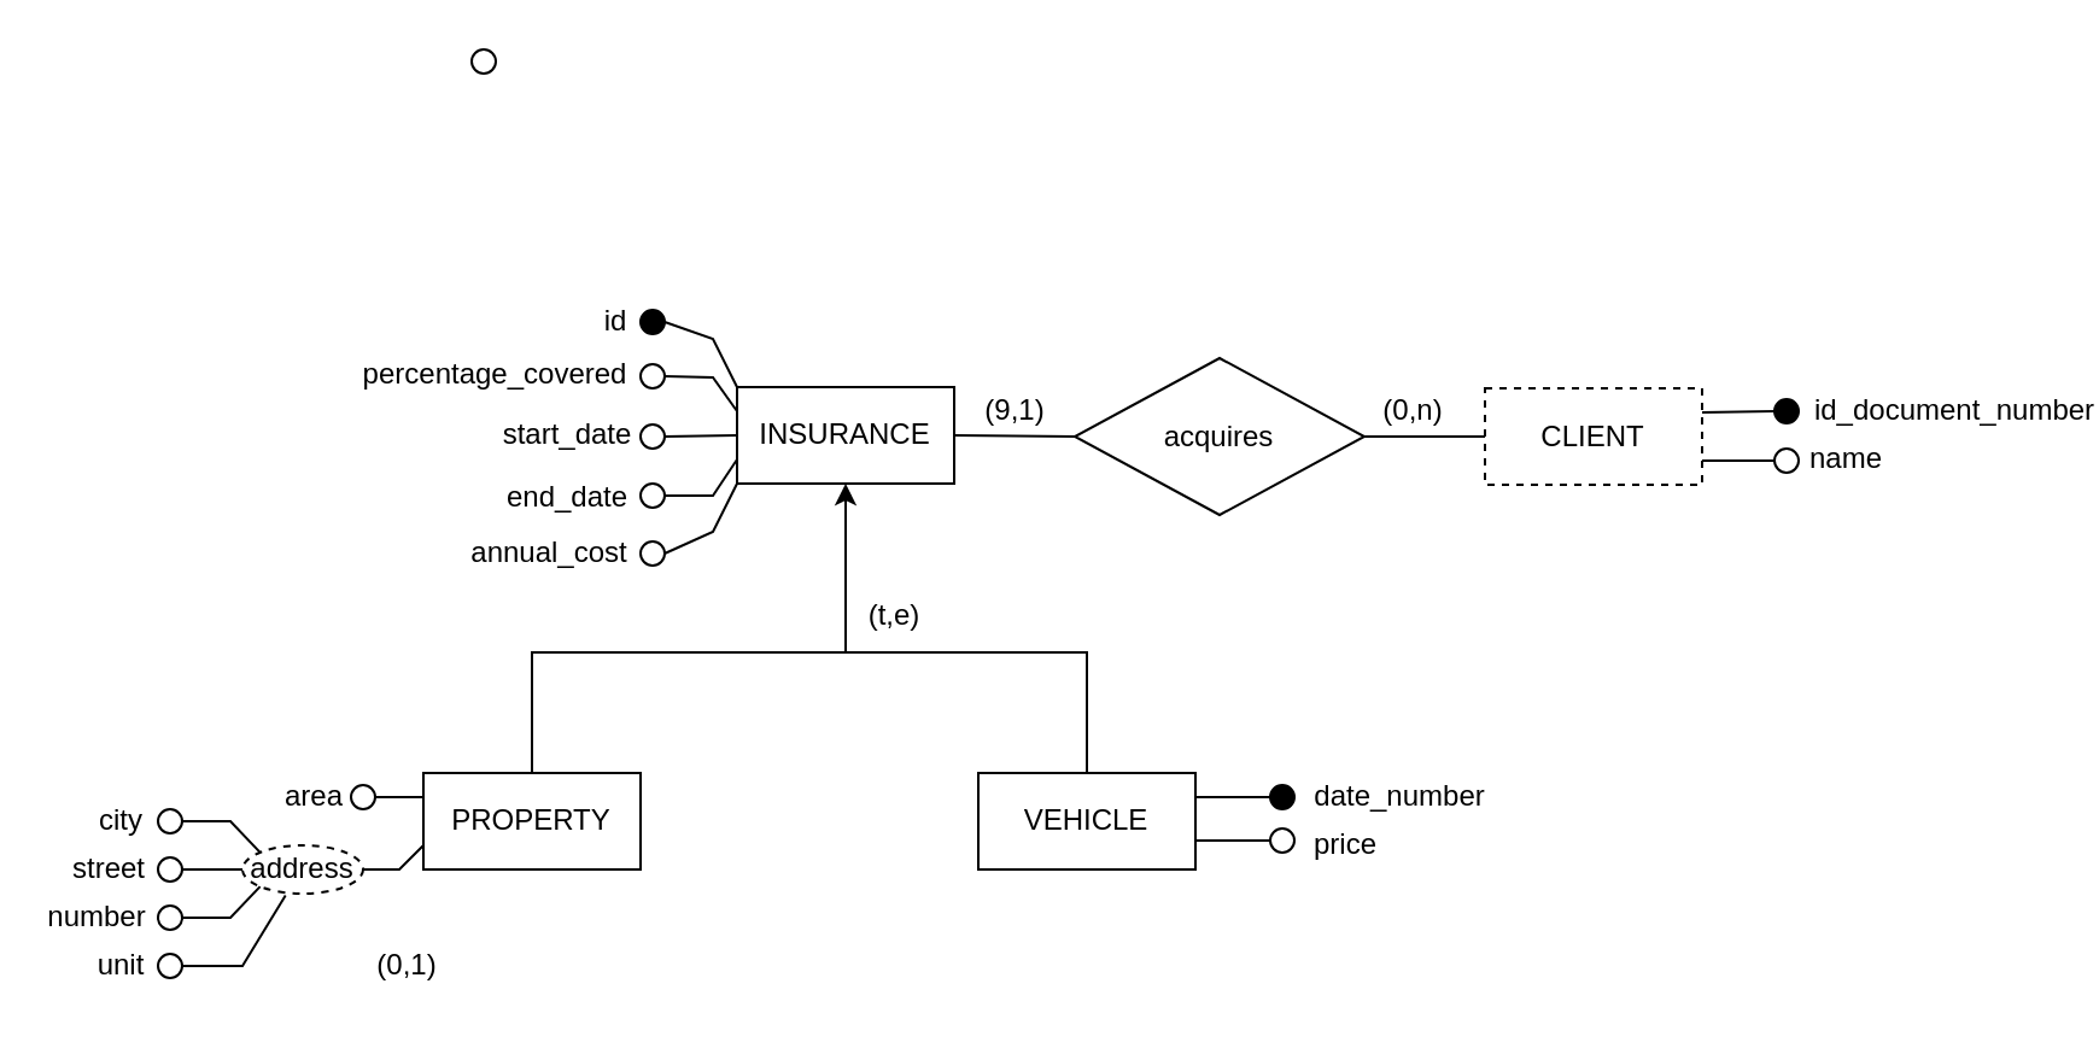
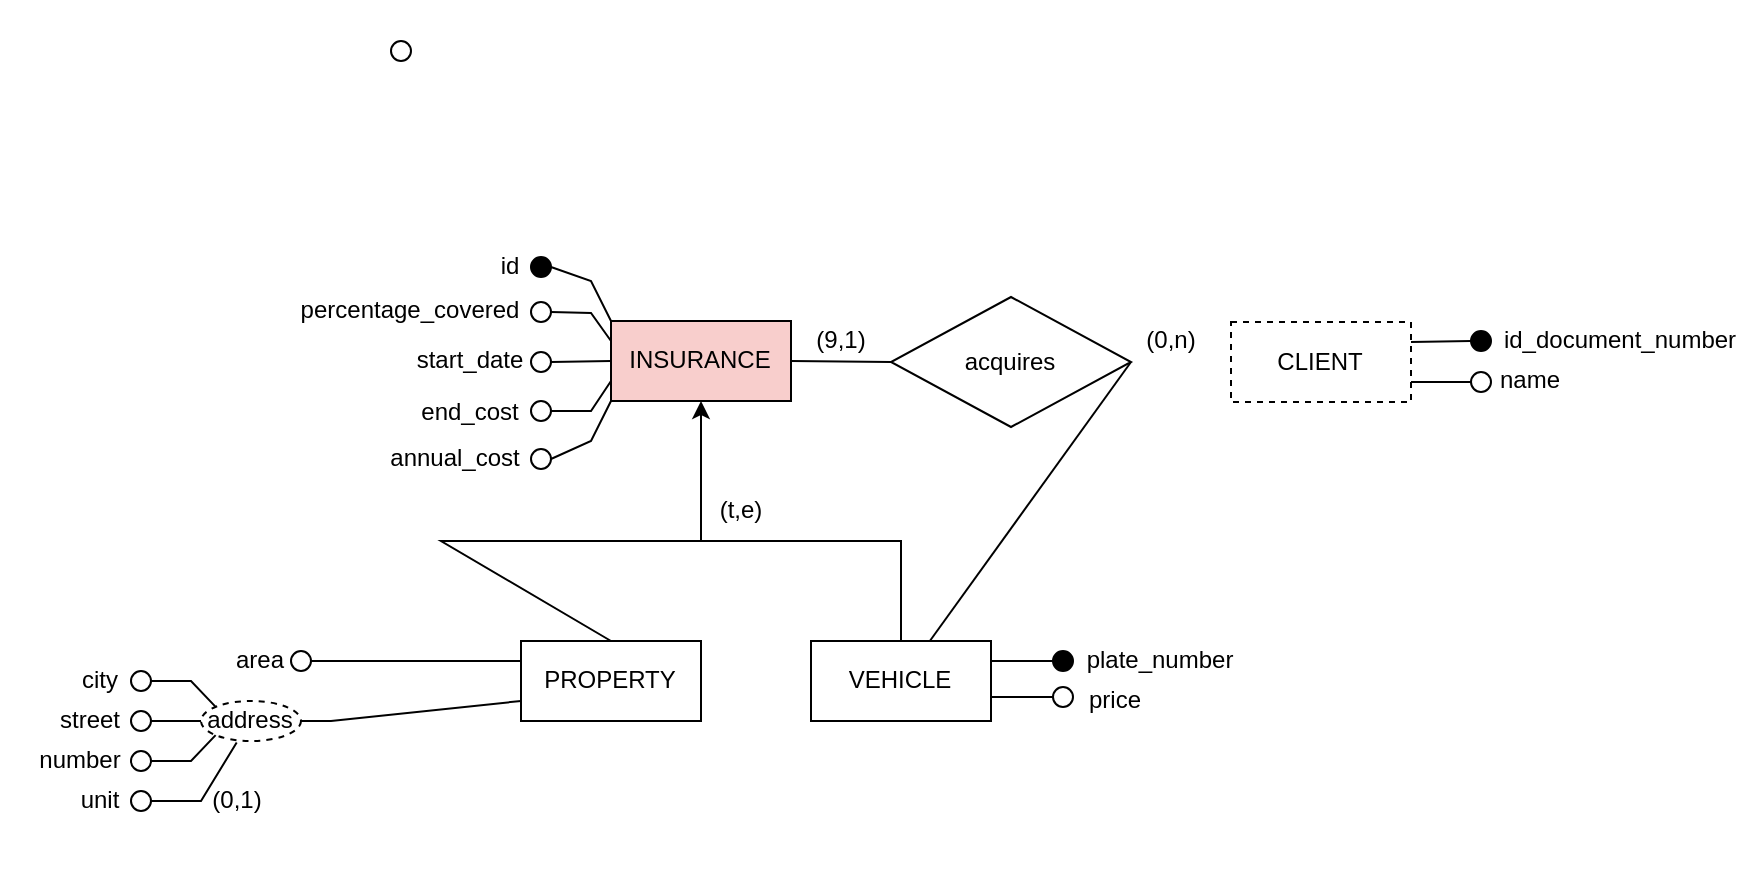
- <mxCell id="2" value="INSURANCE" style="rounded=0;whiteSpace=wrap;html=1;" vertex="1" parent="1"><mxGeometry x="305" y="160" width="90" height="40" as="geometry" /></mxCell>
+ <mxCell id="2" value="INSURANCE" style="rounded=0;whiteSpace=wrap;html=1;fillColor=#f8cecc;" vertex="1" parent="1"><mxGeometry x="305" y="160" width="90" height="40" as="geometry" /></mxCell>
- <mxCell id="5" value="" style="endArrow=none;html=1;rounded=0;entryX=0;entryY=0.5;entryDx=0;entryDy=0;exitX=1;exitY=0.5;exitDx=0;exitDy=0;" edge="1" parent="1" source="3" target="6"><mxGeometry relative="1" as="geometry"><mxPoint x="595" y="180" as="sourcePoint" /><mxPoint x="625" y="180.5" as="targetPoint" /></mxGeometry></mxCell>
+ <mxCell id="5" value="" style="endArrow=none;html=1;rounded=0;exitX=1;exitY=0.5;exitDx=0;exitDy=0;" edge="1" parent="1" source="3" target="31"><mxGeometry relative="1" as="geometry"><mxPoint x="595" y="180" as="sourcePoint" /><mxPoint x="625" y="180.5" as="targetPoint" /></mxGeometry></mxCell>
- <mxCell id="19" value="end_date" style="text;html=1;strokeColor=none;fillColor=none;align=center;verticalAlign=middle;whiteSpace=wrap;rounded=0;" vertex="1" parent="1"><mxGeometry x="215" y="200.5" width="40" height="10" as="geometry" /></mxCell>
+ <mxCell id="19" value="end_cost" style="text;html=1;strokeColor=none;fillColor=none;align=center;verticalAlign=middle;whiteSpace=wrap;rounded=0;" vertex="1" parent="1"><mxGeometry x="215" y="200.5" width="40" height="10" as="geometry" /></mxCell>
- <mxCell id="41" value="date_number" style="text;html=1;strokeColor=none;fillColor=none;align=center;verticalAlign=middle;whiteSpace=wrap;rounded=0;" vertex="1" parent="1"><mxGeometry x="560" y="325" width="40" height="10" as="geometry" /></mxCell>
+ <mxCell id="41" value="plate_number" style="text;html=1;strokeColor=none;fillColor=none;align=center;verticalAlign=middle;whiteSpace=wrap;rounded=0;" vertex="1" parent="1"><mxGeometry x="560" y="325" width="40" height="10" as="geometry" /></mxCell>
- <mxCell id="30" value="PROPERTY" style="rounded=0;whiteSpace=wrap;html=1;" vertex="1" parent="1"><mxGeometry x="175" y="320" width="90" height="40" as="geometry" /></mxCell>
+ <mxCell id="30" value="PROPERTY" style="rounded=0;whiteSpace=wrap;html=1;" vertex="1" parent="1"><mxGeometry x="260" y="320" width="90" height="40" as="geometry" /></mxCell>
- <mxCell id="59" value="(0,1)" style="text;html=1;align=center;verticalAlign=middle;resizable=0;points=[];autosize=1;strokeColor=none;fillColor=none;rounded=0;" vertex="1" parent="1"><mxGeometry x="145" y="385" width="45" height="30" as="geometry" /></mxCell>
+ <mxCell id="59" value="(0,1)" style="text;html=1;align=center;verticalAlign=middle;resizable=0;points=[];autosize=1;strokeColor=none;fillColor=none;rounded=0;" vertex="1" parent="1"><mxGeometry x="95" y="385" width="45" height="30" as="geometry" /></mxCell>
